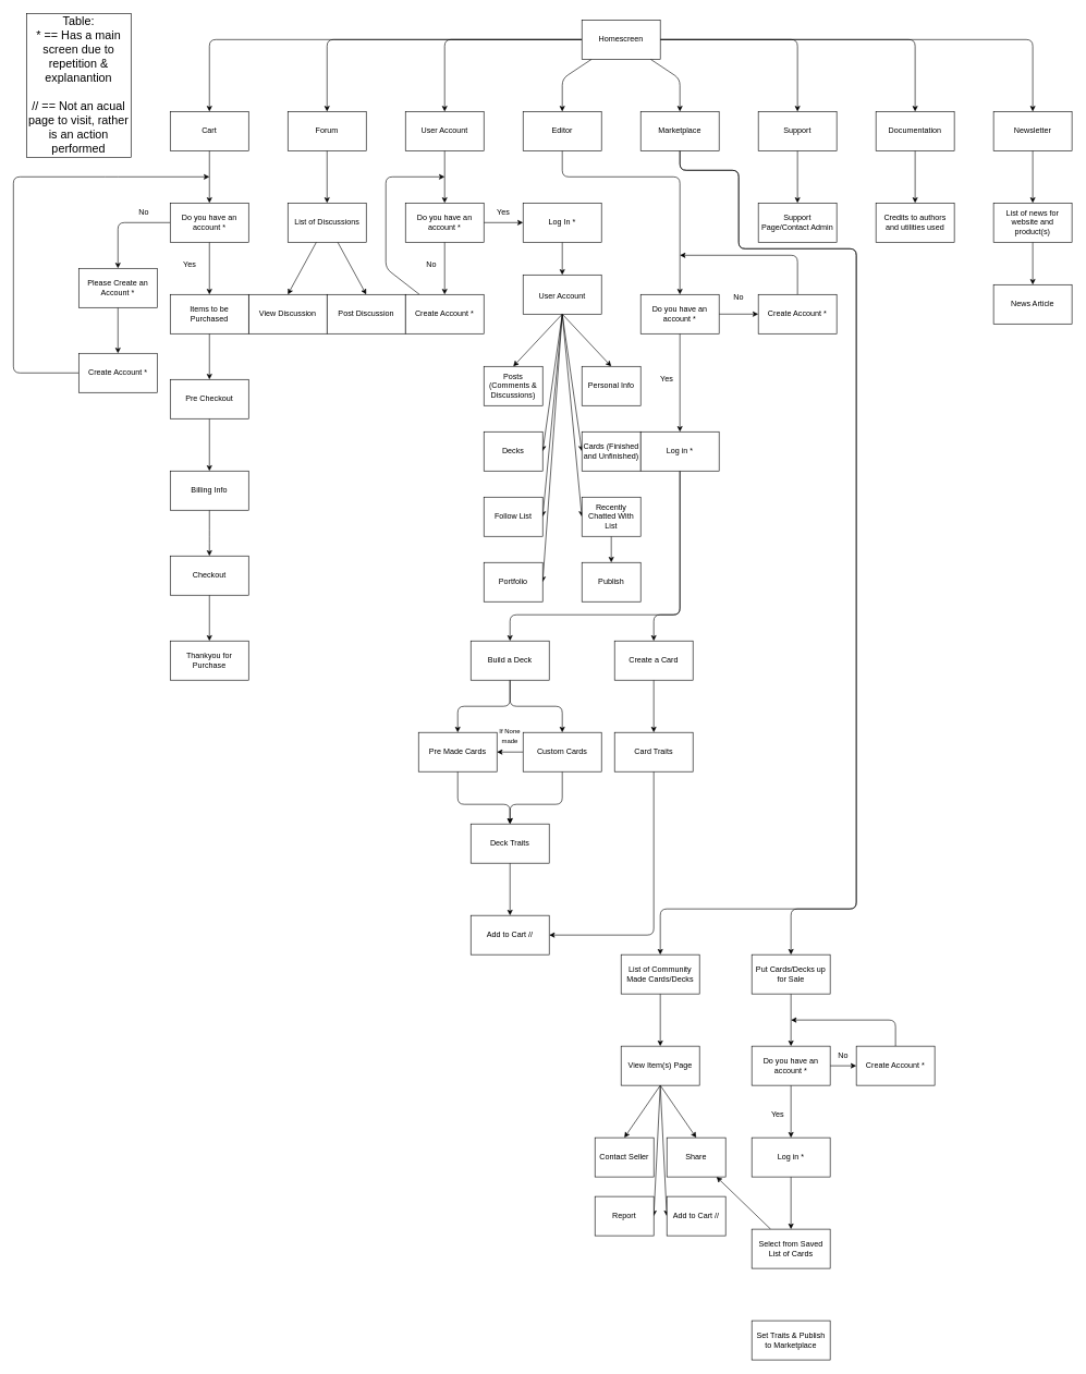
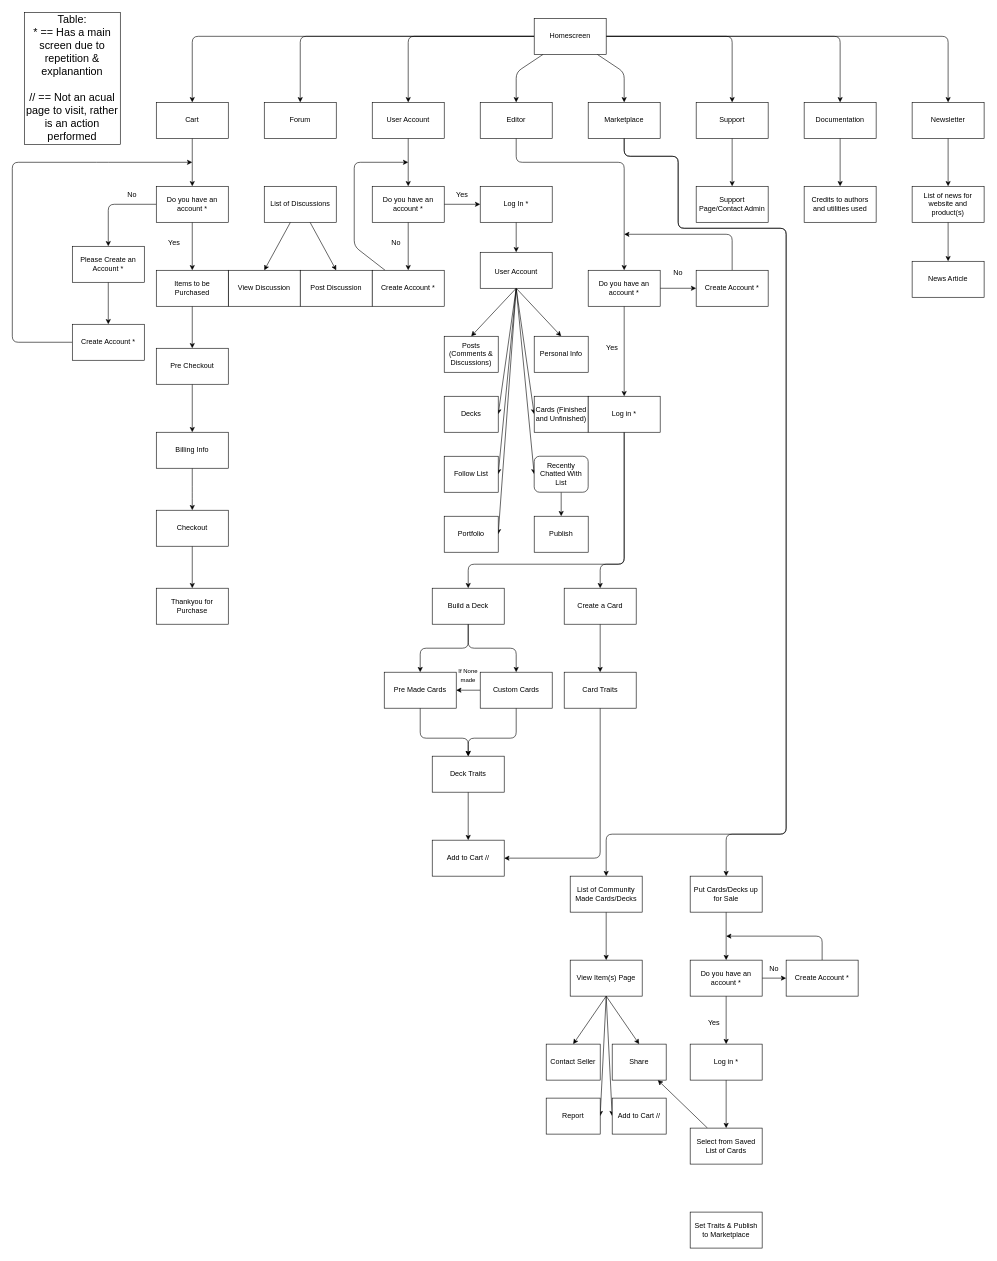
- <mxCell id="15" value="" style="edgeStyle=none;html=1;" parent="1" source="16" target="32" edge="1"><mxGeometry relative="1" as="geometry" /></mxCell>
- <mxCell id="57" value="Recently Chatted With List" style="rounded=0;whiteSpace=wrap;html=1;" parent="1" vertex="1"><mxGeometry x="890" y="760" width="90" height="60" as="geometry" /></mxCell>
+ <mxCell id="57" value="Recently Chatted With List" style="whiteSpace=wrap;html=1;rounded=1;" parent="1" vertex="1"><mxGeometry x="890" y="760" width="90" height="60" as="geometry" /></mxCell>
